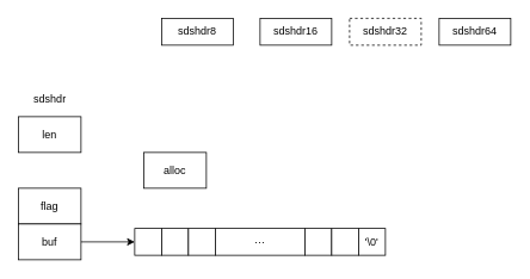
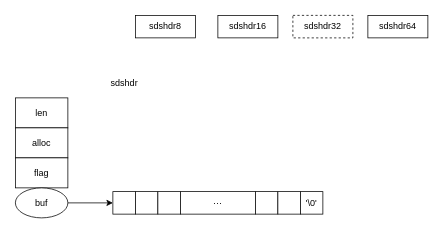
- <mxCell id="14" value="sdshdr" style="text;html=1;align=center;verticalAlign=middle;resizable=0;points=[];autosize=1;strokeColor=none;" vertex="1" parent="1"><mxGeometry x="30" y="100" width="50" height="20" as="geometry" /></mxCell>
+ <mxCell id="14" value="sdshdr" style="text;html=1;align=center;verticalAlign=middle;resizable=0;points=[];autosize=1;strokeColor=none;" vertex="1" parent="1"><mxGeometry x="140" y="100" width="50" height="20" as="geometry" /></mxCell>
- <mxCell id="3" value="alloc" style="rounded=0;whiteSpace=wrap;html=1;" vertex="1" parent="1"><mxGeometry x="160" y="170" width="70" height="40" as="geometry" /></mxCell>
+ <mxCell id="3" value="alloc" style="rounded=0;whiteSpace=wrap;html=1;" vertex="1" parent="1"><mxGeometry x="20" y="170" width="70" height="40" as="geometry" /></mxCell>
- <mxCell id="6" value="buf" style="rounded=0;whiteSpace=wrap;html=1;" vertex="1" parent="1"><mxGeometry x="20" y="250" width="70" height="40" as="geometry" /></mxCell>
+ <mxCell id="6" value="buf" style="ellipse;whiteSpace=wrap;html=1;" vertex="1" parent="1"><mxGeometry x="20" y="250" width="70" height="40" as="geometry" /></mxCell>
